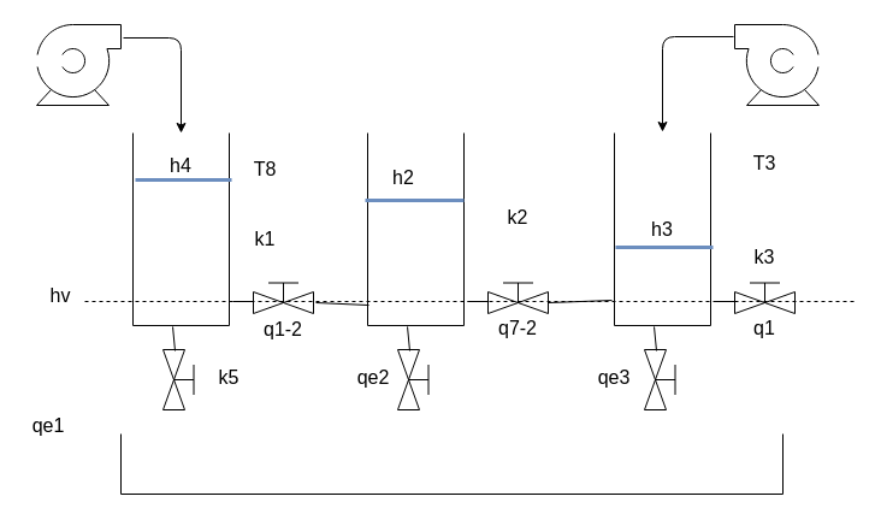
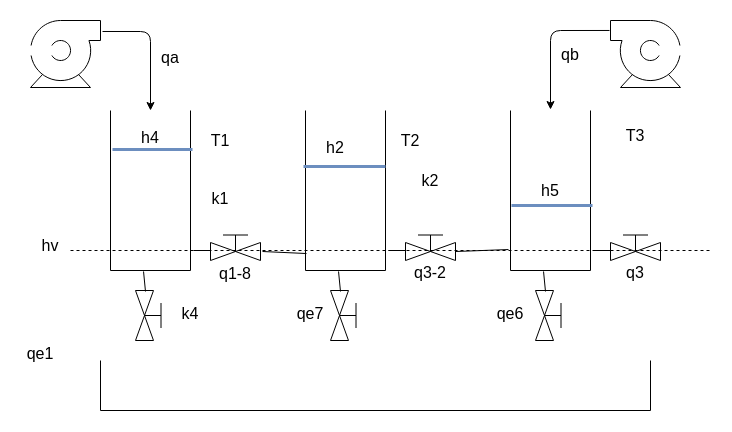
+ <mxCell id="29" value="qb" style="text;html=1;strokeColor=none;fillColor=none;align=center;verticalAlign=middle;whiteSpace=wrap;rounded=0;fontSize=16;" vertex="1" parent="1"><mxGeometry x="550" y="43.5" width="40" height="20" as="geometry" /></mxCell>
+ <mxCell id="28" value="qa" style="text;html=1;strokeColor=none;fillColor=none;align=center;verticalAlign=middle;whiteSpace=wrap;rounded=0;fontSize=16;" vertex="1" parent="1"><mxGeometry x="150" y="43.5" width="40" height="26.5" as="geometry" /></mxCell>
- <mxCell id="25" value="T8" style="text;html=1;strokeColor=none;fillColor=none;align=center;verticalAlign=middle;whiteSpace=wrap;rounded=0;fontSize=16;" vertex="1" parent="1"><mxGeometry x="200" y="130" width="40" height="20" as="geometry" /></mxCell>
+ <mxCell id="25" value="T1" style="text;html=1;strokeColor=none;fillColor=none;align=center;verticalAlign=middle;whiteSpace=wrap;rounded=0;fontSize=16;" vertex="1" parent="1"><mxGeometry x="200" y="130" width="40" height="20" as="geometry" /></mxCell>
+ <mxCell id="26" value="T2" style="text;html=1;strokeColor=none;fillColor=none;align=center;verticalAlign=middle;whiteSpace=wrap;rounded=0;fontSize=16;" vertex="1" parent="1"><mxGeometry x="390" y="130" width="40" height="20" as="geometry" /></mxCell>
- <mxCell id="35" value="h3" style="text;html=1;strokeColor=none;fillColor=none;align=center;verticalAlign=middle;whiteSpace=wrap;rounded=0;fontSize=16;" vertex="1" parent="1"><mxGeometry x="530" y="176.75" width="40" height="26.5" as="geometry" /></mxCell>
+ <mxCell id="35" value="h5" style="text;html=1;strokeColor=none;fillColor=none;align=center;verticalAlign=middle;whiteSpace=wrap;rounded=0;fontSize=16;" vertex="1" parent="1"><mxGeometry x="530" y="176.75" width="40" height="26.5" as="geometry" /></mxCell>
- <mxCell id="45" value="k3" style="text;html=1;strokeColor=none;fillColor=none;align=center;verticalAlign=middle;whiteSpace=wrap;rounded=0;fontSize=16;" vertex="1" parent="1"><mxGeometry x="615" y="203.25" width="40" height="20" as="geometry" /></mxCell>
- <mxCell id="38" value="q7-2" style="text;html=1;strokeColor=none;fillColor=none;align=center;verticalAlign=middle;whiteSpace=wrap;rounded=0;fontSize=16;" vertex="1" parent="1"><mxGeometry x="410" y="258.25" width="40" height="26.5" as="geometry" /></mxCell>
+ <mxCell id="38" value="q3-2" style="text;html=1;strokeColor=none;fillColor=none;align=center;verticalAlign=middle;whiteSpace=wrap;rounded=0;fontSize=16;" vertex="1" parent="1"><mxGeometry x="410" y="258.25" width="40" height="26.5" as="geometry" /></mxCell>
- <mxCell id="39" value="q1" style="text;html=1;strokeColor=none;fillColor=none;align=center;verticalAlign=middle;whiteSpace=wrap;rounded=0;fontSize=16;" vertex="1" parent="1"><mxGeometry x="615" y="258.25" width="40" height="26.5" as="geometry" /></mxCell>
+ <mxCell id="39" value="q3" style="text;html=1;strokeColor=none;fillColor=none;align=center;verticalAlign=middle;whiteSpace=wrap;rounded=0;fontSize=16;" vertex="1" parent="1"><mxGeometry x="615" y="258.25" width="40" height="26.5" as="geometry" /></mxCell>
- <mxCell id="37" value="q1-2" style="text;html=1;strokeColor=none;fillColor=none;align=center;verticalAlign=middle;whiteSpace=wrap;rounded=0;fontSize=16;" vertex="1" parent="1"><mxGeometry x="215" y="260" width="40" height="26.5" as="geometry" /></mxCell>
+ <mxCell id="37" value="q1-8" style="text;html=1;strokeColor=none;fillColor=none;align=center;verticalAlign=middle;whiteSpace=wrap;rounded=0;fontSize=16;" vertex="1" parent="1"><mxGeometry x="215" y="260" width="40" height="26.5" as="geometry" /></mxCell>
- <mxCell id="46" value="k5" style="text;html=1;strokeColor=none;fillColor=none;align=center;verticalAlign=middle;whiteSpace=wrap;rounded=0;fontSize=16;" vertex="1" parent="1"><mxGeometry x="170" y="303.25" width="40" height="20" as="geometry" /></mxCell>
+ <mxCell id="46" value="k4" style="text;html=1;strokeColor=none;fillColor=none;align=center;verticalAlign=middle;whiteSpace=wrap;rounded=0;fontSize=16;" vertex="1" parent="1"><mxGeometry x="170" y="303.25" width="40" height="20" as="geometry" /></mxCell>
- <mxCell id="41" value="qe2" style="text;html=1;strokeColor=none;fillColor=none;align=center;verticalAlign=middle;whiteSpace=wrap;rounded=0;fontSize=16;" vertex="1" parent="1"><mxGeometry x="290" y="300" width="40" height="26.5" as="geometry" /></mxCell>
+ <mxCell id="41" value="qe7" style="text;html=1;strokeColor=none;fillColor=none;align=center;verticalAlign=middle;whiteSpace=wrap;rounded=0;fontSize=16;" vertex="1" parent="1"><mxGeometry x="290" y="300" width="40" height="26.5" as="geometry" /></mxCell>
- <mxCell id="42" value="qe3" style="text;html=1;strokeColor=none;fillColor=none;align=center;verticalAlign=middle;whiteSpace=wrap;rounded=0;fontSize=16;" vertex="1" parent="1"><mxGeometry x="490" y="300" width="40" height="26.5" as="geometry" /></mxCell>
+ <mxCell id="42" value="qe6" style="text;html=1;strokeColor=none;fillColor=none;align=center;verticalAlign=middle;whiteSpace=wrap;rounded=0;fontSize=16;" vertex="1" parent="1"><mxGeometry x="490" y="300" width="40" height="26.5" as="geometry" /></mxCell>
